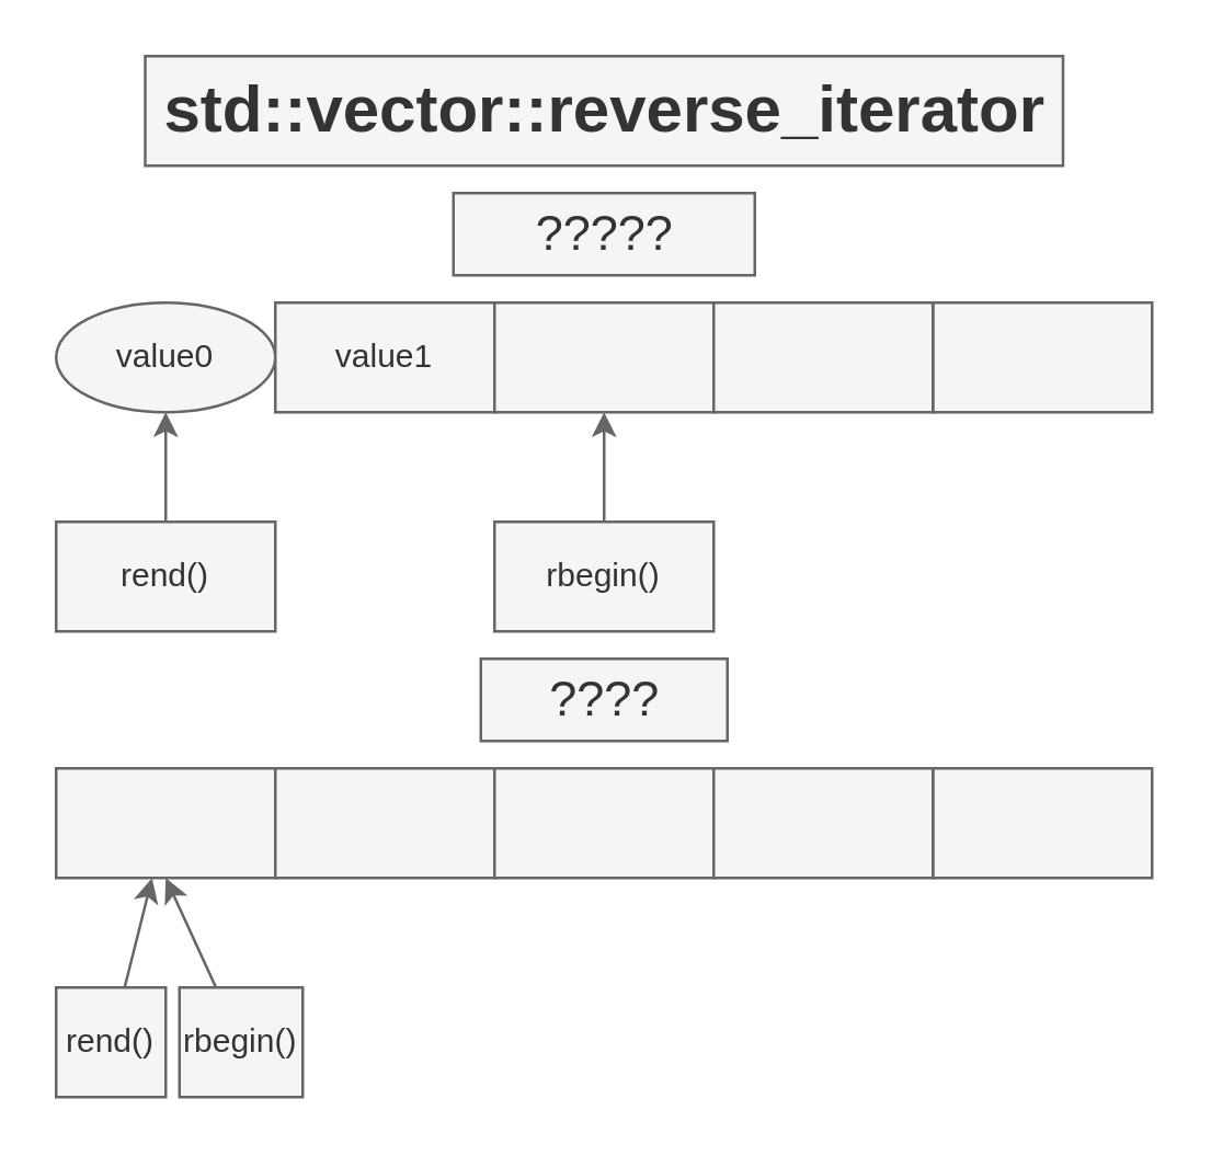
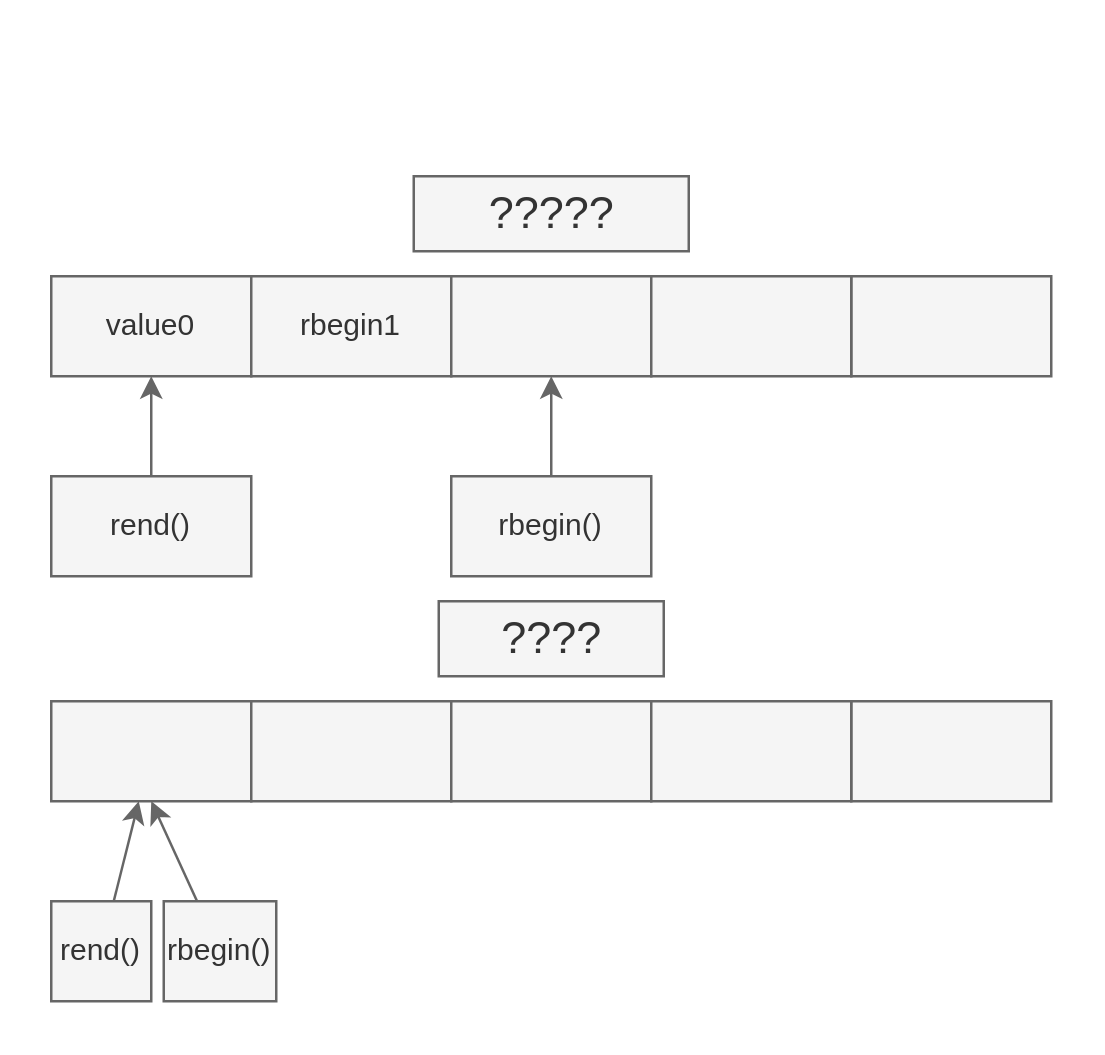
- <mxCell id="2" value="std::vector::reverse_iterator" style="text;strokeColor=#666666;fillColor=#f5f5f5;html=1;fontSize=24;fontStyle=1;verticalAlign=middle;align=center;shadow=0;labelBorderColor=none;fontColor=#333333;" parent="1" vertex="1"><mxGeometry x="52.5" y="20" width="335" height="40" as="geometry" /></mxCell>
- <mxCell id="3" value="value0" style="ellipse;whiteSpace=wrap;html=1;shadow=0;labelBorderColor=none;strokeColor=#666666;fillColor=#f5f5f5;fontColor=#333333;" parent="1" vertex="1"><mxGeometry x="20" y="110" width="80" height="40" as="geometry" /></mxCell>
+ <mxCell id="3" value="value0" style="rounded=0;whiteSpace=wrap;html=1;shadow=0;labelBorderColor=none;strokeColor=#666666;fillColor=#f5f5f5;fontColor=#333333;" parent="1" vertex="1"><mxGeometry x="20" y="110" width="80" height="40" as="geometry" /></mxCell>
- <mxCell id="4" value="value1" style="rounded=0;whiteSpace=wrap;html=1;shadow=0;labelBorderColor=none;strokeColor=#666666;fillColor=#f5f5f5;fontColor=#333333;" parent="1" vertex="1"><mxGeometry x="100" y="110" width="80" height="40" as="geometry" /></mxCell>
+ <mxCell id="4" value="rbegin1" style="rounded=0;whiteSpace=wrap;html=1;shadow=0;labelBorderColor=none;strokeColor=#666666;fillColor=#f5f5f5;fontColor=#333333;" parent="1" vertex="1"><mxGeometry x="100" y="110" width="80" height="40" as="geometry" /></mxCell>
